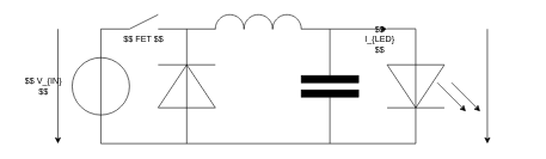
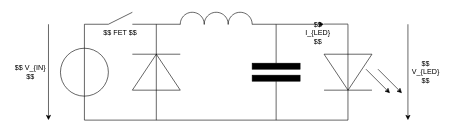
- <mxCell id="4" value="$$ V_{IN} $$" style="text;html=1;strokeColor=none;fillColor=none;align=center;verticalAlign=middle;whiteSpace=wrap;rounded=0;" vertex="1" parent="1"><mxGeometry x="30" y="105" width="60" height="30" as="geometry" /></mxCell>
+ <mxCell id="4" value="$$ V_{IN} $$" style="text;html=1;strokeColor=none;fillColor=none;align=center;verticalAlign=middle;whiteSpace=wrap;rounded=0;" vertex="1" parent="1"><mxGeometry x="20" y="105" width="60" height="30" as="geometry" /></mxCell>
+ <mxCell id="24" value="$$ V_{LED} $$" style="text;html=1;strokeColor=none;fillColor=none;align=center;verticalAlign=middle;whiteSpace=wrap;rounded=0;" vertex="1" parent="1"><mxGeometry x="680" y="105" width="60" height="30" as="geometry" /></mxCell>
